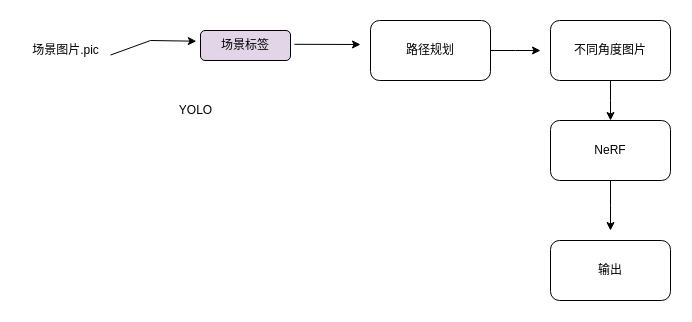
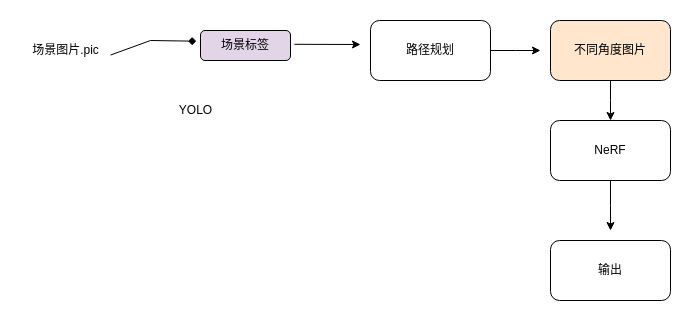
- <mxCell id="3" value="" style="endArrow=classic;html=1;rounded=0;entryX=-0.046;entryY=0.357;entryDx=0;entryDy=0;entryPerimeter=0;exitX=1.001;exitY=0.651;exitDx=0;exitDy=0;exitPerimeter=0;" edge="1" parent="1" source="4" target="2"><mxGeometry width="50" height="50" relative="1" as="geometry"><mxPoint x="149.71" y="110" as="sourcePoint" /><mxPoint x="150" y="60" as="targetPoint" /><Array as="points"><mxPoint x="150" y="40" /></Array></mxGeometry></mxCell>
+ <mxCell id="3" value="" style="endArrow=diamond;html=1;rounded=0;entryX=-0.046;entryY=0.357;entryDx=0;entryDy=0;entryPerimeter=0;exitX=1.001;exitY=0.651;exitDx=0;exitDy=0;exitPerimeter=0;" edge="1" parent="1" source="4" target="2"><mxGeometry width="50" height="50" relative="1" as="geometry"><mxPoint x="149.71" y="110" as="sourcePoint" /><mxPoint x="150" y="60" as="targetPoint" /><Array as="points"><mxPoint x="150" y="40" /></Array></mxGeometry></mxCell>
- <mxCell id="10" value="不同角度图片" style="rounded=1;whiteSpace=wrap;html=1;" vertex="1" parent="1"><mxGeometry x="550" y="20" width="120" height="60" as="geometry" /></mxCell>
+ <mxCell id="10" value="不同角度图片" style="rounded=1;whiteSpace=wrap;html=1;fillColor=#ffe6cc;" vertex="1" parent="1"><mxGeometry x="550" y="20" width="120" height="60" as="geometry" /></mxCell>
